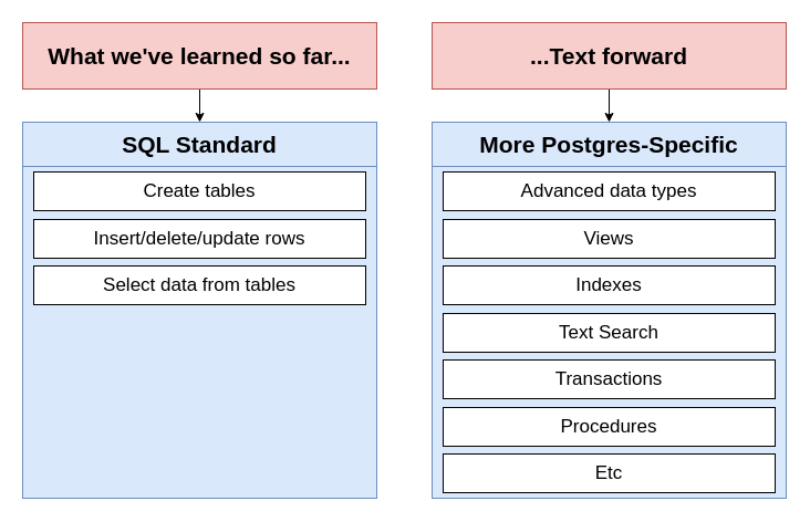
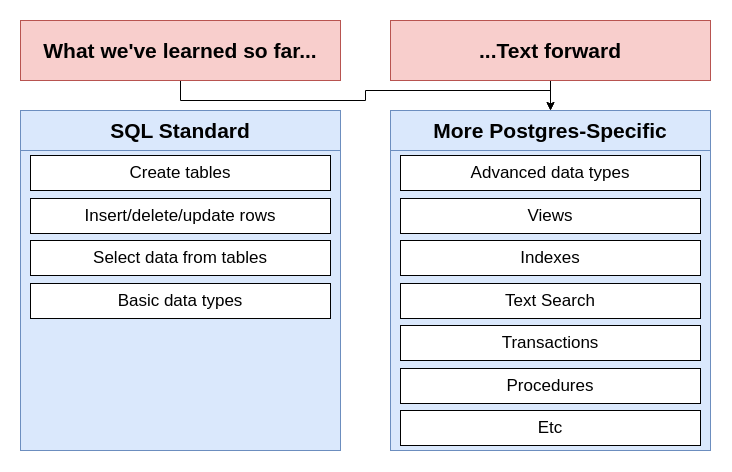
- <mxCell id="12" style="edgeStyle=orthogonalEdgeStyle;rounded=0;orthogonalLoop=1;jettySize=auto;html=1;exitX=0.5;exitY=1;exitDx=0;exitDy=0;entryX=0.5;entryY=0;entryDx=0;entryDy=0;fontSize=17;" parent="1" source="13" target="2" edge="1"><mxGeometry relative="1" as="geometry" /></mxCell>
+ <mxCell id="12" style="edgeStyle=orthogonalEdgeStyle;rounded=0;orthogonalLoop=1;jettySize=auto;html=1;exitX=0.5;exitY=1;exitDx=0;exitDy=0;fontSize=17;" parent="1" source="13" target="7" edge="1"><mxGeometry relative="1" as="geometry" /></mxCell>
+ <mxCell id="14" value="Basic data types" style="rounded=0;whiteSpace=wrap;html=1;fontSize=17;" parent="1" vertex="1"><mxGeometry x="30" y="283" width="300" height="35" as="geometry" /></mxCell>
